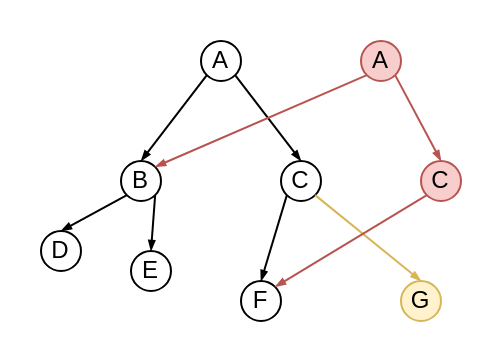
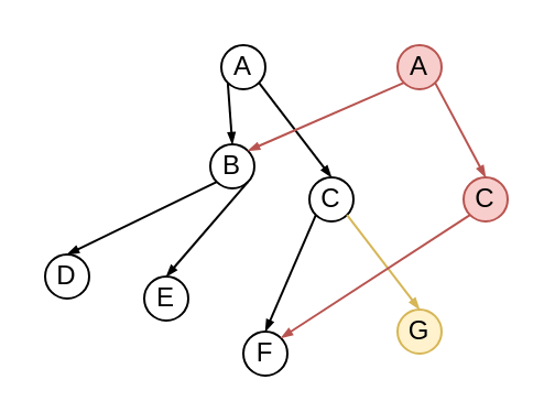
- <mxCell id="3" value="B" style="ellipse;whiteSpace=wrap;html=1;aspect=fixed;fillColor=none;" vertex="1" parent="1"><mxGeometry x="60" y="80" width="20" height="20" as="geometry" /></mxCell>
+ <mxCell id="3" value="B" style="ellipse;whiteSpace=wrap;html=1;aspect=fixed;fillColor=none;" vertex="1" parent="1"><mxGeometry x="95" y="65" width="20" height="20" as="geometry" /></mxCell>
- <mxCell id="7" value="F" style="ellipse;whiteSpace=wrap;html=1;aspect=fixed;fillColor=none;" vertex="1" parent="1"><mxGeometry x="120" y="140" width="20" height="20" as="geometry" /></mxCell>
+ <mxCell id="7" value="F" style="ellipse;whiteSpace=wrap;html=1;aspect=fixed;fillColor=none;" vertex="1" parent="1"><mxGeometry x="110" y="150" width="20" height="20" as="geometry" /></mxCell>
- <mxCell id="8" value="G" style="ellipse;whiteSpace=wrap;html=1;aspect=fixed;fillColor=#fff2cc;strokeColor=#d6b656;" vertex="1" parent="1"><mxGeometry x="200" y="140" width="20" height="20" as="geometry" /></mxCell>
+ <mxCell id="8" value="G" style="ellipse;whiteSpace=wrap;html=1;aspect=fixed;fillColor=#fff2cc;strokeColor=#d6b656;" vertex="1" parent="1"><mxGeometry x="180" y="140" width="20" height="20" as="geometry" /></mxCell>
